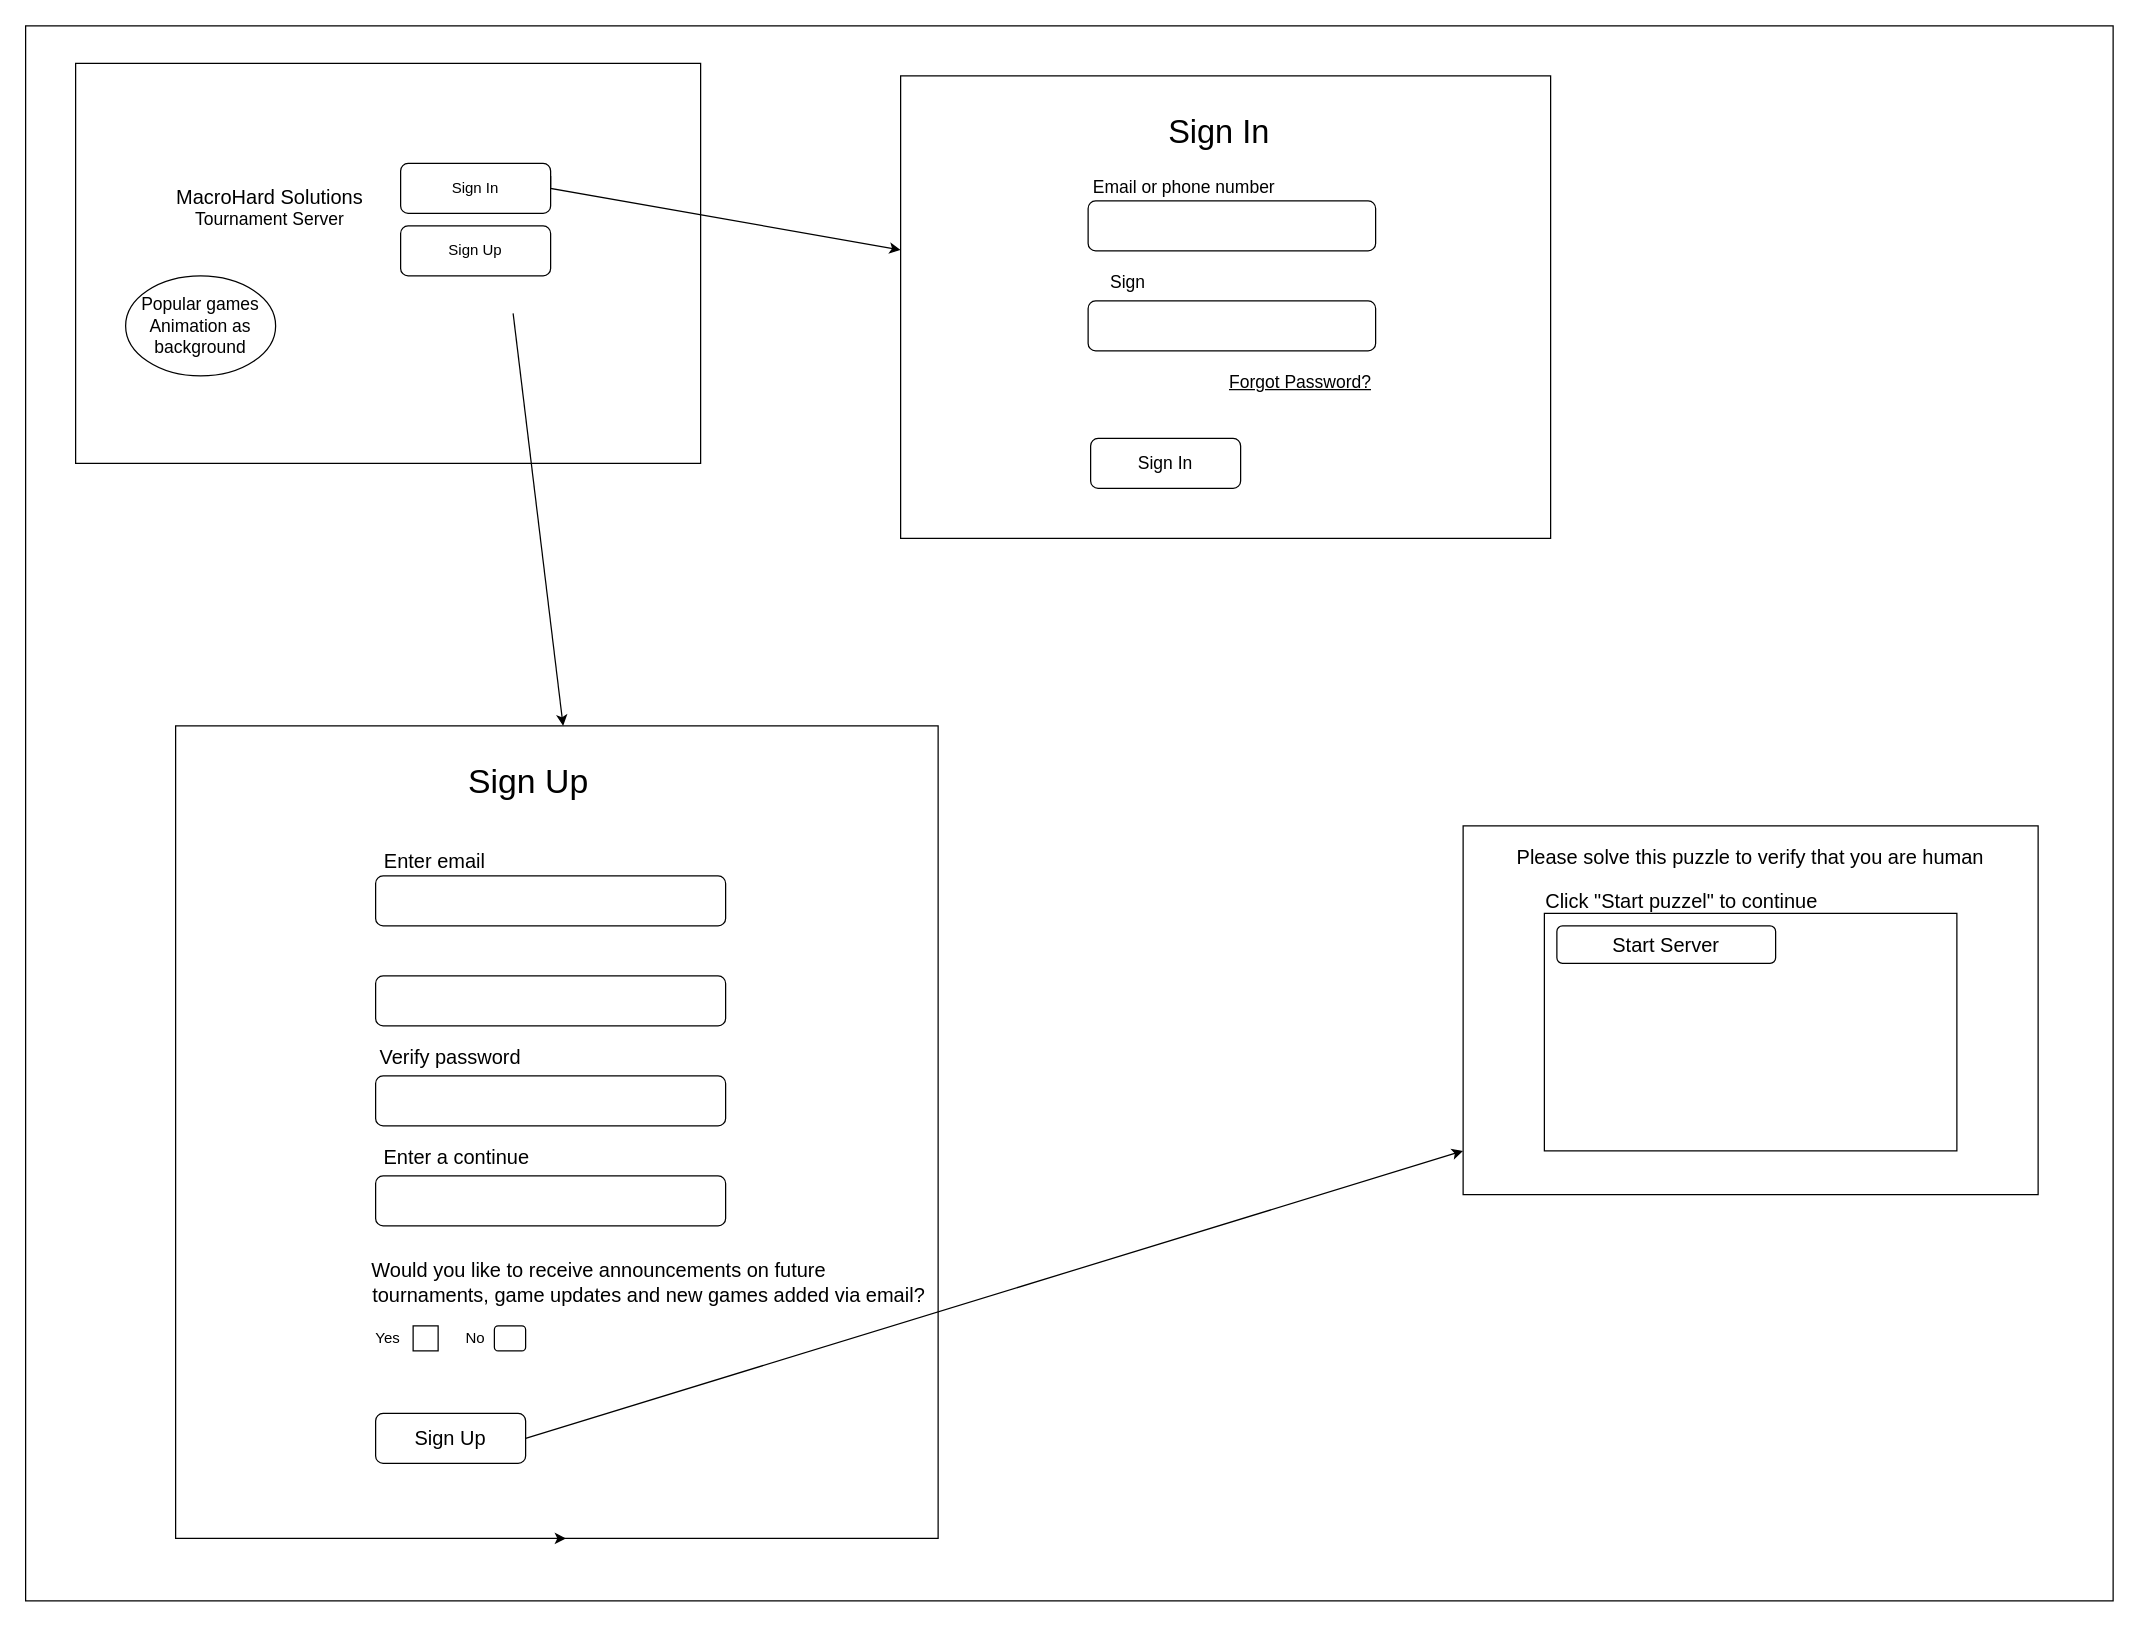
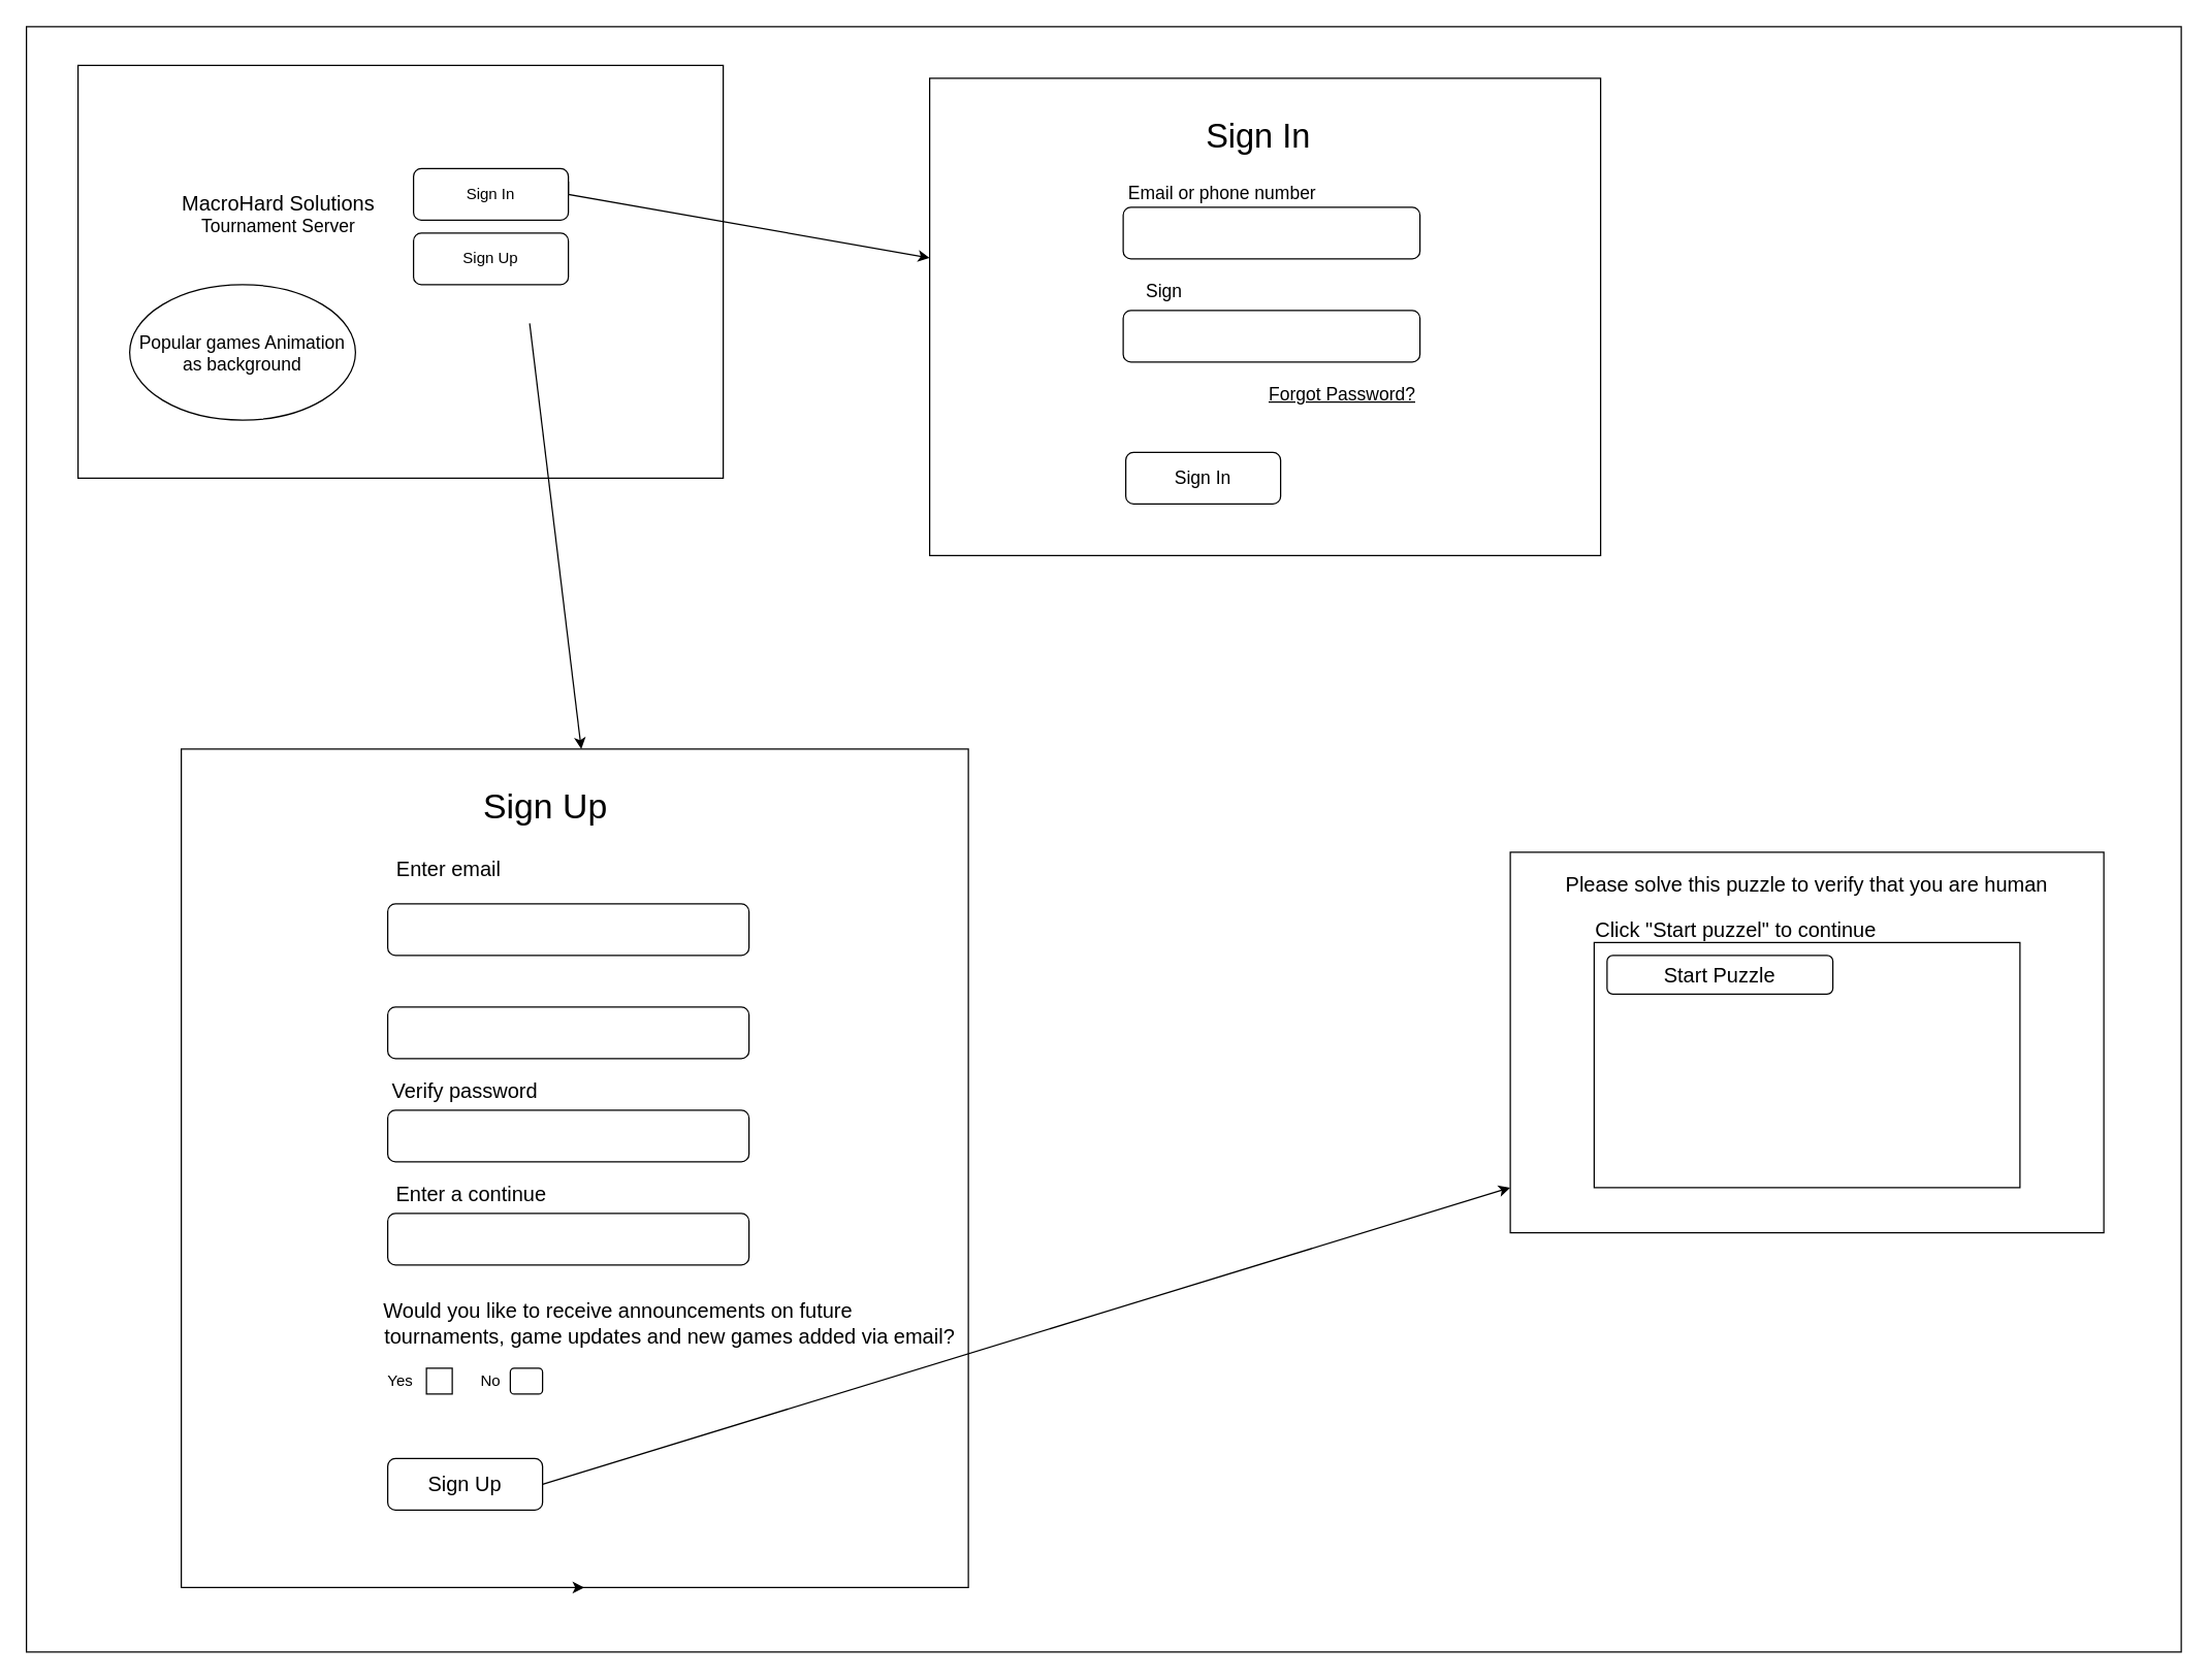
- <mxCell id="6" value="Popular games Animation as background" style="ellipse;whiteSpace=wrap;html=1;fontSize=14;fillColor=none;" parent="1" vertex="1"><mxGeometry x="100" y="220" width="120" height="80" as="geometry" /></mxCell>
+ <mxCell id="6" value="Popular games Animation as background" style="ellipse;whiteSpace=wrap;html=1;fontSize=14;fillColor=none;" parent="1" vertex="1"><mxGeometry x="100" y="220" width="175" height="105" as="geometry" /></mxCell>
- <mxCell id="21" value="&lt;font style=&quot;font-size: 16px&quot;&gt;Enter email&lt;/font&gt;" style="text;html=1;strokeColor=none;fillColor=none;align=center;verticalAlign=middle;whiteSpace=wrap;rounded=0;fontSize=27;" parent="1" vertex="1"><mxGeometry x="300" y="670" width="95" height="30" as="geometry" /></mxCell>
+ <mxCell id="21" value="&lt;font style=&quot;font-size: 16px&quot;&gt;Enter email&lt;/font&gt;" style="text;html=1;strokeColor=none;fillColor=none;align=center;verticalAlign=middle;whiteSpace=wrap;rounded=0;fontSize=27;" parent="1" vertex="1"><mxGeometry x="300" y="655" width="95" height="30" as="geometry" /></mxCell>
- <mxCell id="34" value="Start Server" style="rounded=1;whiteSpace=wrap;html=1;fontSize=16;fillColor=none;" parent="1" vertex="1"><mxGeometry x="1245" y="740" width="175" height="30" as="geometry" /></mxCell>
+ <mxCell id="34" value="Start Puzzle" style="rounded=1;whiteSpace=wrap;html=1;fontSize=16;fillColor=none;" parent="1" vertex="1"><mxGeometry x="1245" y="740" width="175" height="30" as="geometry" /></mxCell>
